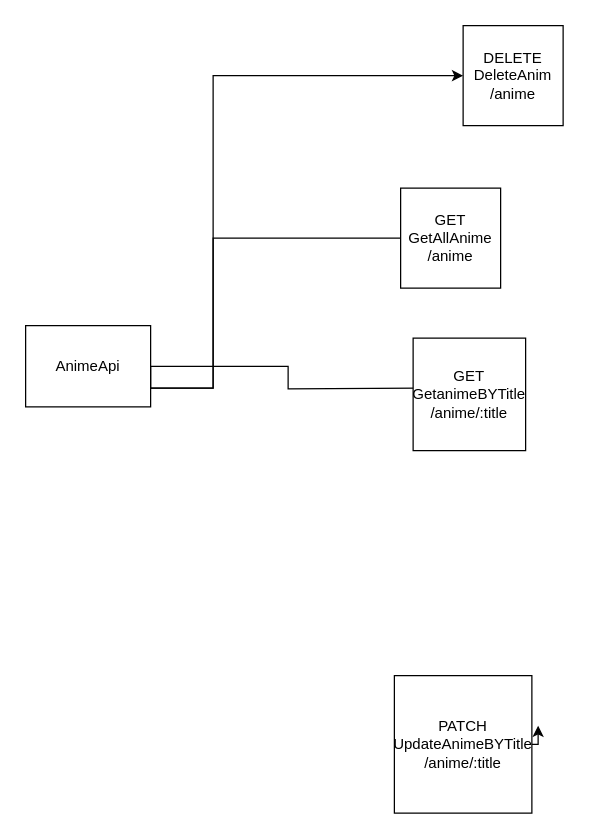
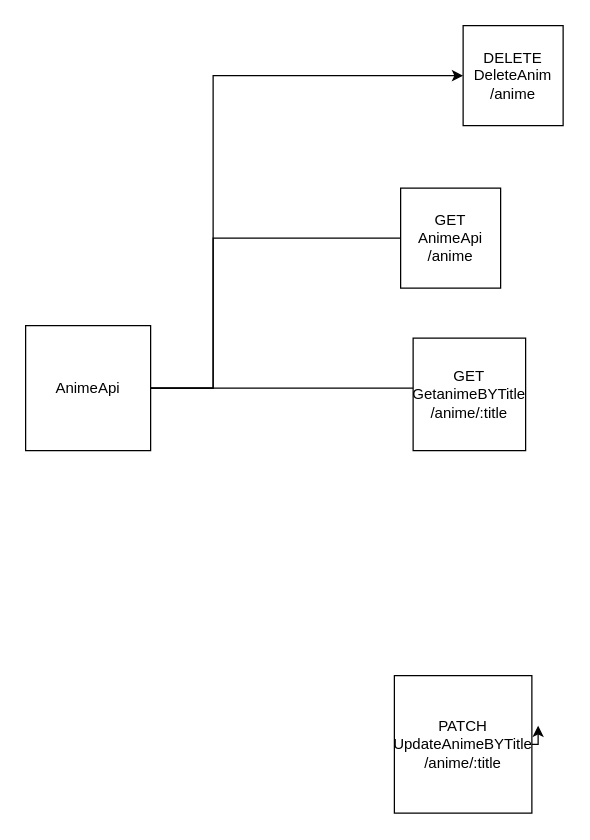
- <mxCell id="6" value="GET&lt;br&gt;GetAllAnime&lt;br&gt;/anime" style="whiteSpace=wrap;html=1;aspect=fixed;" vertex="1" parent="1"><mxGeometry x="320" y="150" width="80" height="80" as="geometry" /></mxCell>
+ <mxCell id="6" value="GET&lt;br&gt;AnimeApi&lt;br&gt;/anime" style="whiteSpace=wrap;html=1;aspect=fixed;" vertex="1" parent="1"><mxGeometry x="320" y="150" width="80" height="80" as="geometry" /></mxCell>
- <mxCell id="5" value="AnimeApi" style="whiteSpace=wrap;html=1;aspect=fixed;" vertex="1" parent="1"><mxGeometry x="20" y="260" width="100" height="65" as="geometry" /></mxCell>
+ <mxCell id="5" value="AnimeApi" style="whiteSpace=wrap;html=1;aspect=fixed;" vertex="1" parent="1"><mxGeometry x="20" y="260" width="100" height="100" as="geometry" /></mxCell>
